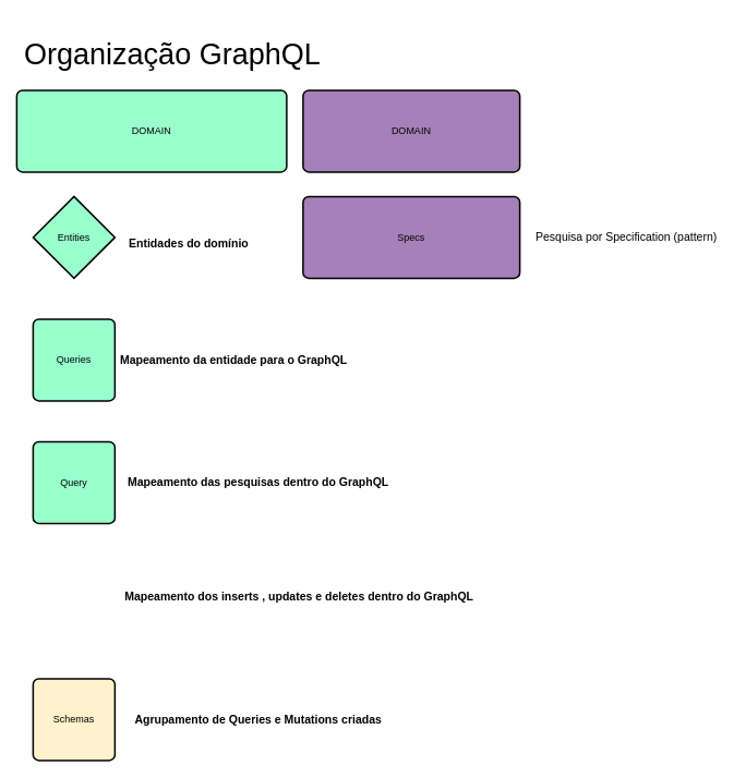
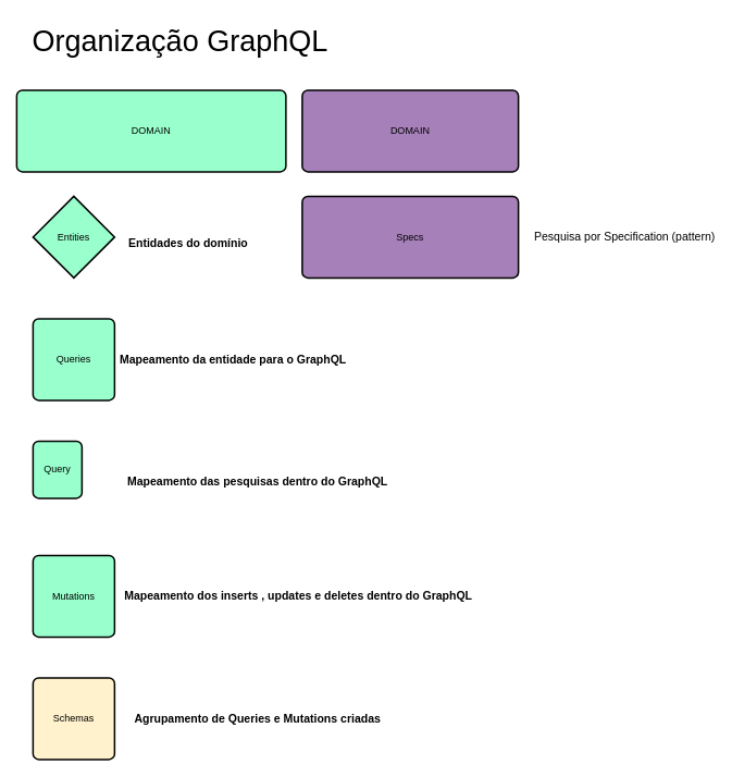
- <mxCell id="3" value="&lt;font style=&quot;font-size: 36px;&quot;&gt;Organização GraphQL&lt;/font&gt;" style="text;html=1;align=center;verticalAlign=middle;resizable=0;points=[];autosize=1;strokeColor=none;fillColor=none;" vertex="1" parent="1"><mxGeometry x="15" y="35" width="390" height="60" as="geometry" /></mxCell>
+ <mxCell id="3" value="&lt;font style=&quot;font-size: 36px;&quot;&gt;Organização GraphQL&lt;/font&gt;" style="text;html=1;align=center;verticalAlign=middle;resizable=0;points=[];autosize=1;strokeColor=none;fillColor=none;" vertex="1" parent="1"><mxGeometry x="25" width="390" height="60" as="geometry" y="20" /></mxCell>
- <mxCell id="10" value="Query" style="rounded=1;whiteSpace=wrap;html=1;absoluteArcSize=1;arcSize=14;strokeWidth=2;fillColor=#99FFCC;" vertex="1" parent="1"><mxGeometry x="40" y="540" width="100" height="100" as="geometry" /></mxCell>
+ <mxCell id="10" value="Query" style="rounded=1;whiteSpace=wrap;html=1;absoluteArcSize=1;arcSize=14;strokeWidth=2;fillColor=#99FFCC;" vertex="1" parent="1"><mxGeometry x="40" y="540" width="60" height="70" as="geometry" /></mxCell>
+ <mxCell id="4" value="Mutations" style="rounded=1;whiteSpace=wrap;html=1;absoluteArcSize=1;arcSize=14;strokeWidth=2;fillColor=#99FFCC;" vertex="1" parent="1"><mxGeometry x="40" y="680" width="100" height="100" as="geometry" /></mxCell>
